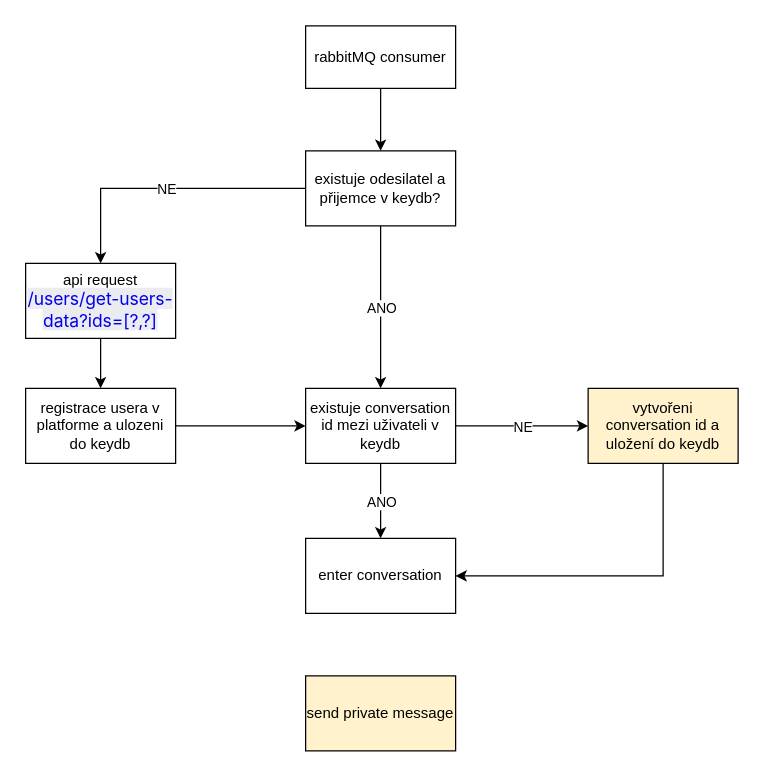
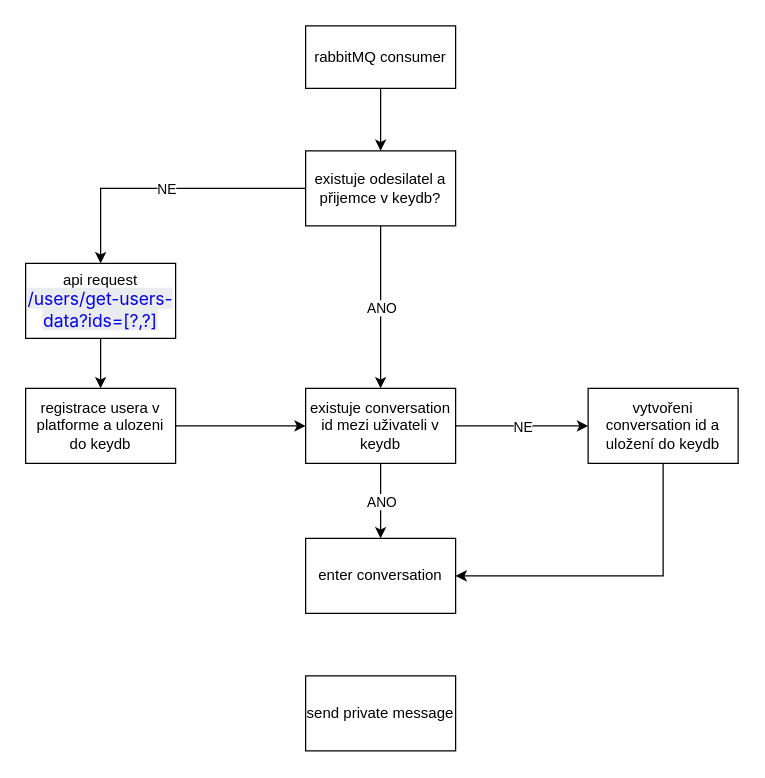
- <mxCell id="11" value="vytvořeni conversation id a uložení do keydb" style="rounded=0;whiteSpace=wrap;html=1;fillColor=#fff2cc;" vertex="1" parent="1"><mxGeometry x="470" y="310" width="120" height="60" as="geometry" /></mxCell>
+ <mxCell id="11" value="vytvořeni conversation id a uložení do keydb" style="rounded=0;whiteSpace=wrap;html=1;" vertex="1" parent="1"><mxGeometry x="470" y="310" width="120" height="60" as="geometry" /></mxCell>
- <mxCell id="13" value="send private message" style="rounded=0;whiteSpace=wrap;html=1;fillColor=#fff2cc;" vertex="1" parent="1"><mxGeometry x="244" y="540" width="120" height="60" as="geometry" /></mxCell>
+ <mxCell id="13" value="send private message" style="rounded=0;whiteSpace=wrap;html=1;" vertex="1" parent="1"><mxGeometry x="244" y="540" width="120" height="60" as="geometry" /></mxCell>
